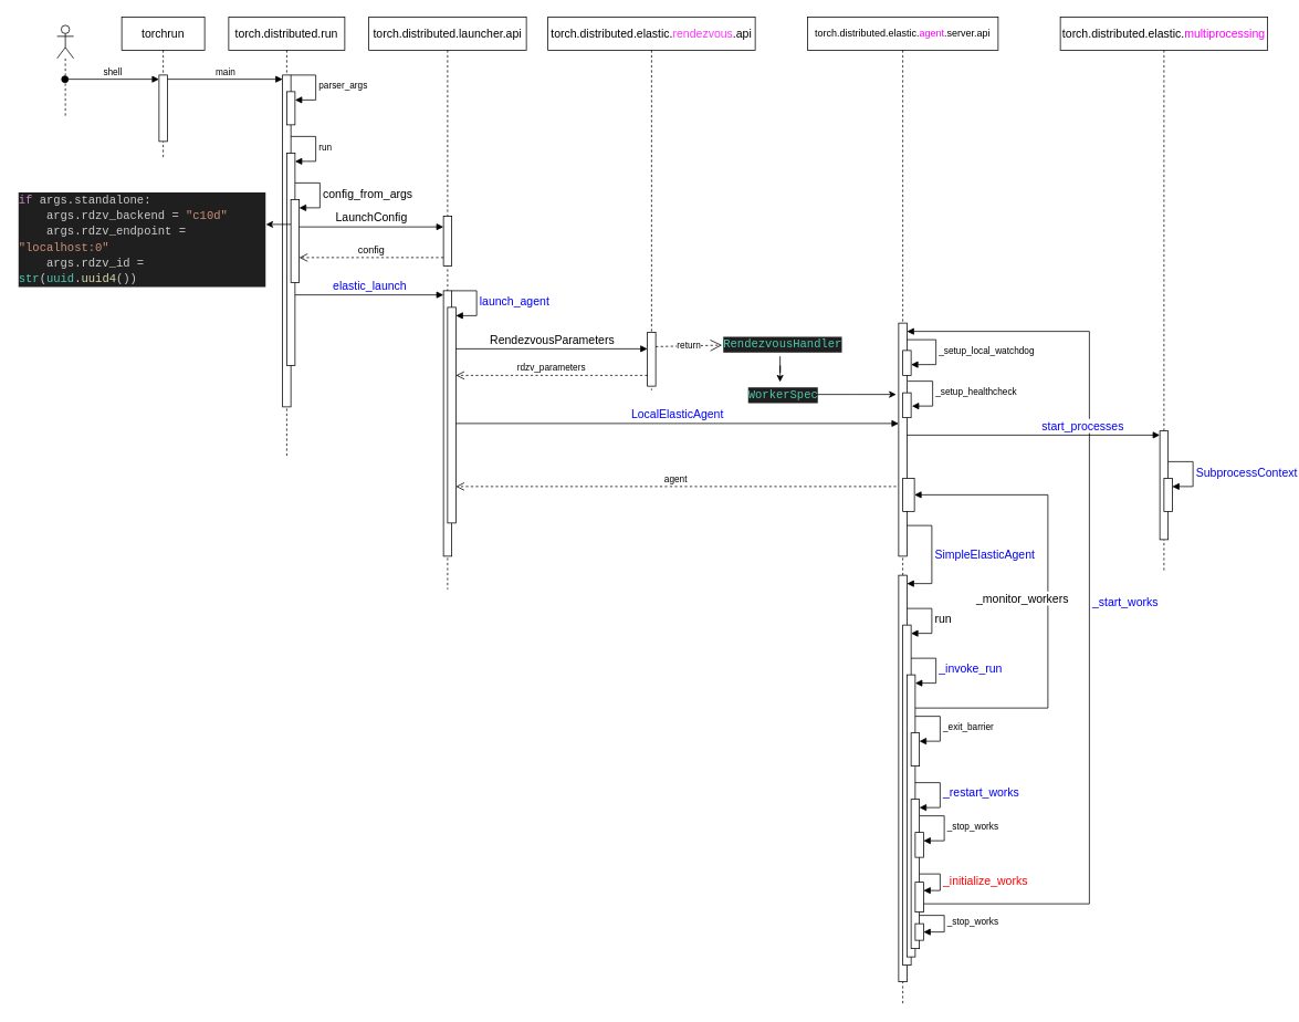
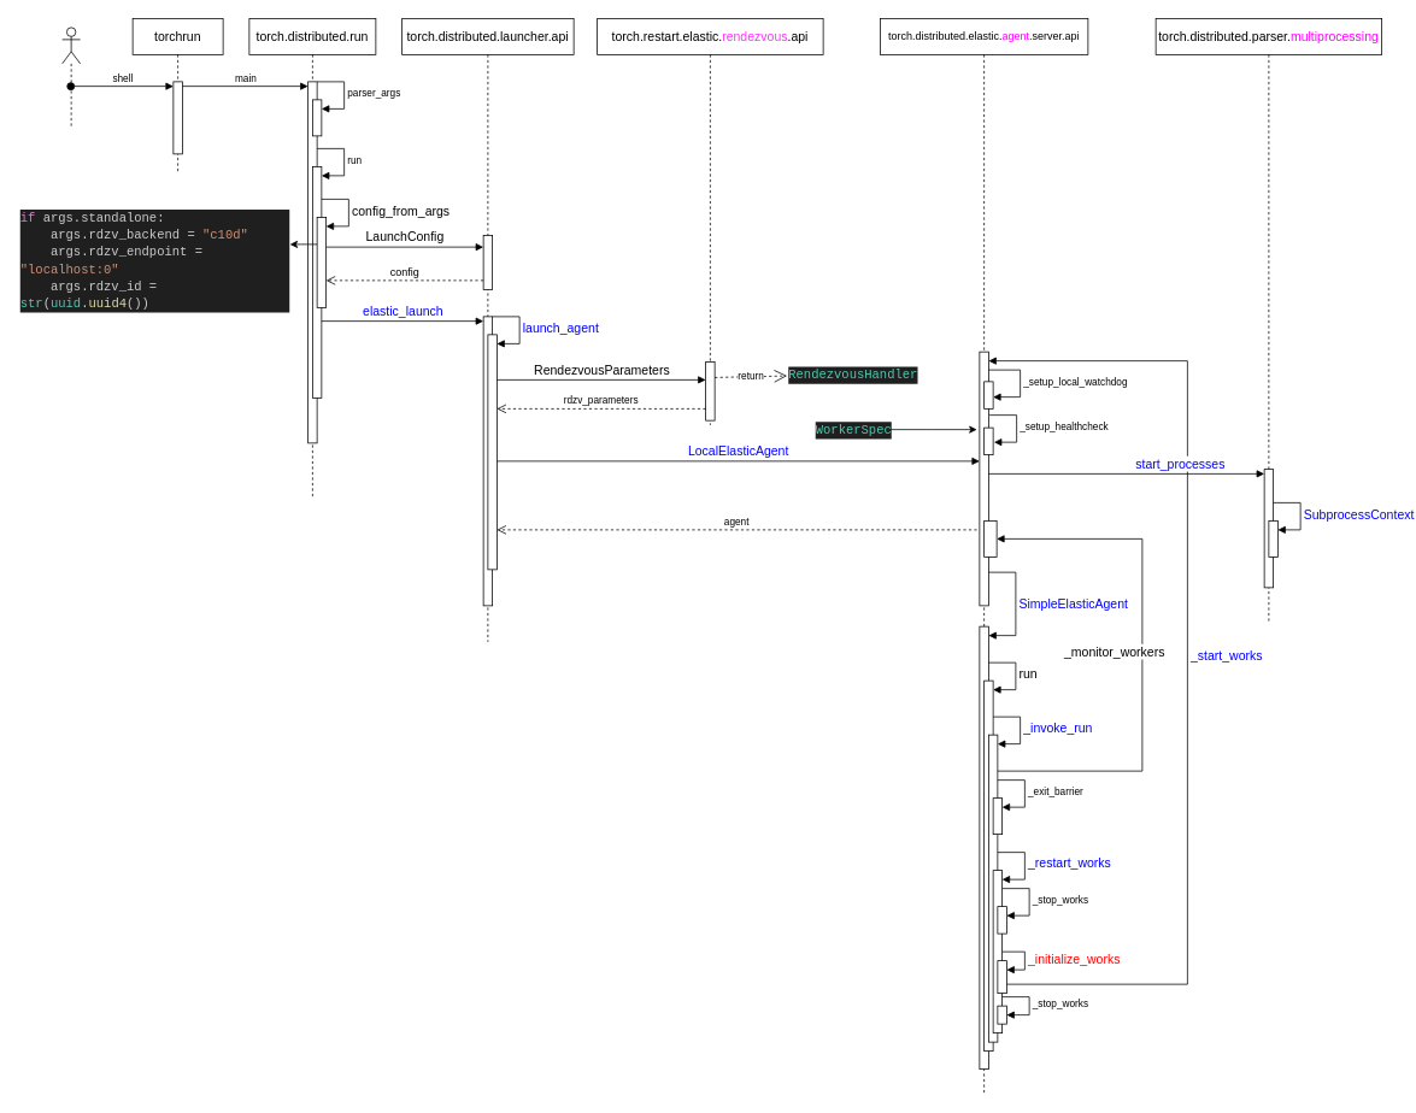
- <mxCell id="25" value="&lt;font style=&quot;font-size: 14px;&quot;&gt;torch.distributed.elastic.&lt;font color=&quot;#ff33ff&quot;&gt;rendezvous&lt;/font&gt;.api&lt;/font&gt;" style="shape=umlLifeline;perimeter=lifelinePerimeter;whiteSpace=wrap;html=1;container=1;dropTarget=0;collapsible=0;recursiveResize=0;outlineConnect=0;portConstraint=eastwest;newEdgeStyle={&quot;curved&quot;:0,&quot;rounded&quot;:0};" vertex="1" parent="1"><mxGeometry x="660" y="20" width="250" height="450" as="geometry" /></mxCell>
+ <mxCell id="25" value="&lt;font style=&quot;font-size: 14px;&quot;&gt;torch.restart.elastic.&lt;font color=&quot;#ff33ff&quot;&gt;rendezvous&lt;/font&gt;.api&lt;/font&gt;" style="shape=umlLifeline;perimeter=lifelinePerimeter;whiteSpace=wrap;html=1;container=1;dropTarget=0;collapsible=0;recursiveResize=0;outlineConnect=0;portConstraint=eastwest;newEdgeStyle={&quot;curved&quot;:0,&quot;rounded&quot;:0};" vertex="1" parent="1"><mxGeometry x="660" y="20" width="250" height="450" as="geometry" /></mxCell>
- <mxCell id="57" value="&lt;font style=&quot;font-size: 14px;&quot;&gt;torch.distributed.elastic.&lt;font color=&quot;#ff00ff&quot;&gt;multiprocessing&lt;/font&gt;&lt;/font&gt;" style="shape=umlLifeline;perimeter=lifelinePerimeter;whiteSpace=wrap;html=1;container=1;dropTarget=0;collapsible=0;recursiveResize=0;outlineConnect=0;portConstraint=eastwest;newEdgeStyle={&quot;curved&quot;:0,&quot;rounded&quot;:0};" vertex="1" parent="1"><mxGeometry x="1278" y="20" width="250" height="670" as="geometry" /></mxCell>
+ <mxCell id="57" value="&lt;font style=&quot;font-size: 14px;&quot;&gt;torch.distributed.parser.&lt;font color=&quot;#ff00ff&quot;&gt;multiprocessing&lt;/font&gt;&lt;/font&gt;" style="shape=umlLifeline;perimeter=lifelinePerimeter;whiteSpace=wrap;html=1;container=1;dropTarget=0;collapsible=0;recursiveResize=0;outlineConnect=0;portConstraint=eastwest;newEdgeStyle={&quot;curved&quot;:0,&quot;rounded&quot;:0};" vertex="1" parent="1"><mxGeometry x="1278" y="20" width="250" height="670" as="geometry" /></mxCell>
- <mxCell id="62" style="edgeStyle=orthogonalEdgeStyle;rounded=0;orthogonalLoop=1;jettySize=auto;html=1;" edge="1" parent="1" source="63" target="66"><mxGeometry relative="1" as="geometry" /></mxCell>
